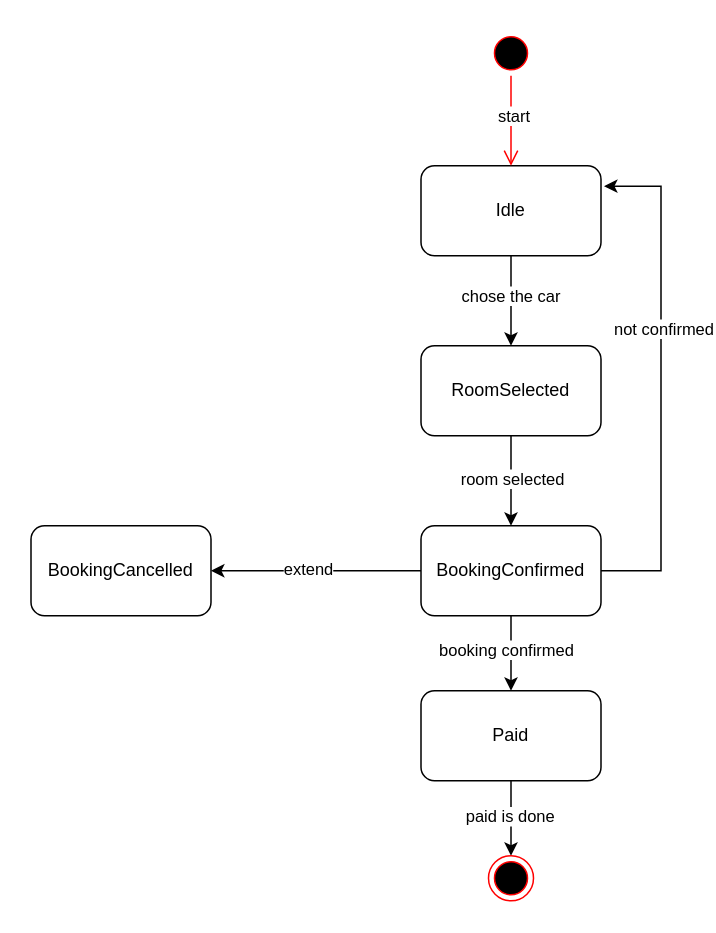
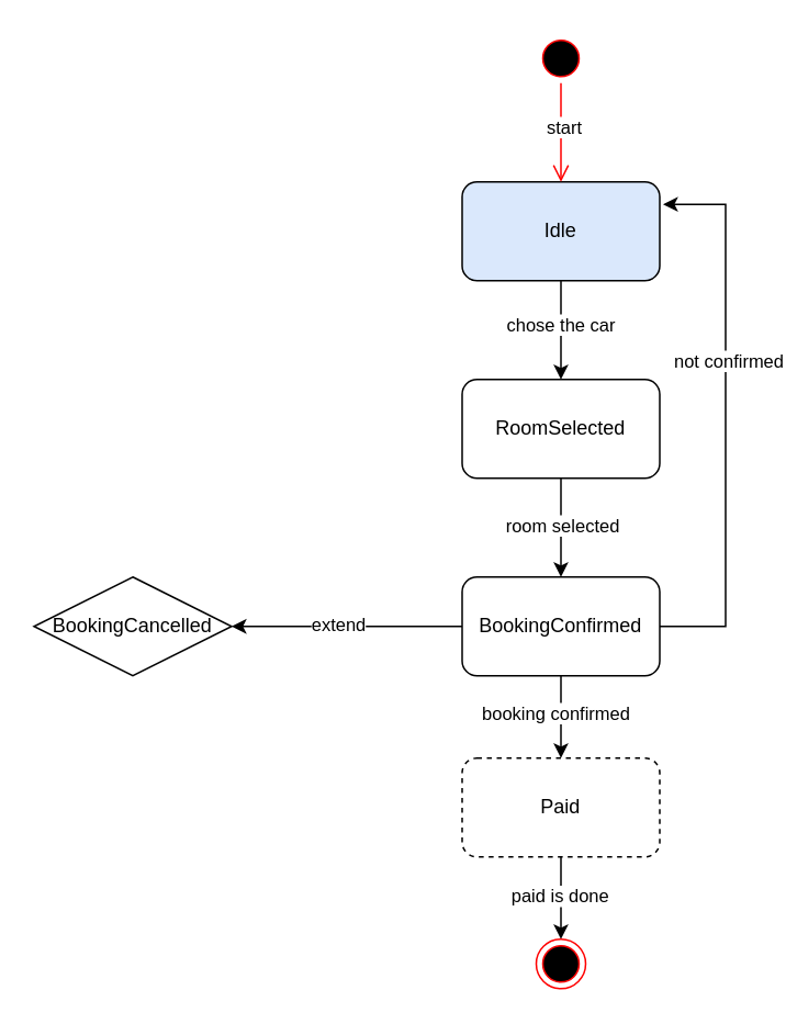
- <mxCell id="4" value="Idle" style="rounded=1;whiteSpace=wrap;html=1;" vertex="1" parent="1"><mxGeometry x="280" y="110" width="120" height="60" as="geometry" /></mxCell>
+ <mxCell id="4" value="Idle" style="rounded=1;whiteSpace=wrap;html=1;fillColor=#dae8fc;" vertex="1" parent="1"><mxGeometry x="280" y="110" width="120" height="60" as="geometry" /></mxCell>
- <mxCell id="21" value="BookingCancelled" style="rounded=1;whiteSpace=wrap;html=1;" vertex="1" parent="1"><mxGeometry x="20" y="350" width="120" height="60" as="geometry" /></mxCell>
+ <mxCell id="21" value="BookingCancelled" style="rhombus;whiteSpace=wrap;html=1;" vertex="1" parent="1"><mxGeometry x="20" y="350" width="120" height="60" as="geometry" /></mxCell>
- <mxCell id="17" value="Paid" style="rounded=1;whiteSpace=wrap;html=1;" vertex="1" parent="1"><mxGeometry x="280" y="460" width="120" height="60" as="geometry" /></mxCell>
+ <mxCell id="17" value="Paid" style="rounded=1;whiteSpace=wrap;html=1;dashed=1;" vertex="1" parent="1"><mxGeometry x="280" y="460" width="120" height="60" as="geometry" /></mxCell>
